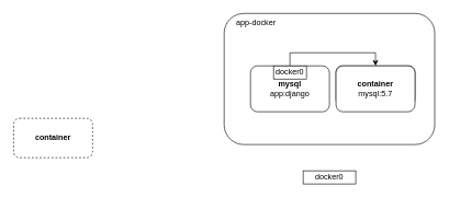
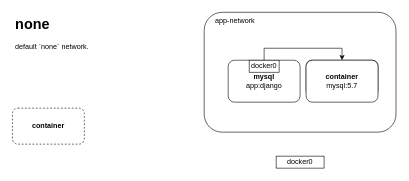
- <mxCell id="2" value="&amp;nbsp; &amp;nbsp; &amp;nbsp;app-docker" style="rounded=1;whiteSpace=wrap;html=1;align=left;verticalAlign=top;" vertex="1" parent="1"><mxGeometry x="340" y="20" width="320" height="200" as="geometry" /></mxCell>
+ <mxCell id="2" value="&amp;nbsp; &amp;nbsp; &amp;nbsp;app-network" style="rounded=1;whiteSpace=wrap;html=1;align=left;verticalAlign=top;" vertex="1" parent="1"><mxGeometry x="340" y="20" width="320" height="200" as="geometry" /></mxCell>
+ <mxCell id="6" value="&lt;h1&gt;none&lt;/h1&gt;&lt;p&gt;default `none` network.&lt;/p&gt;" style="text;html=1;strokeColor=none;fillColor=none;spacing=5;spacingTop=-20;whiteSpace=wrap;overflow=hidden;rounded=0;" vertex="1" parent="1"><mxGeometry x="20" y="20" width="190" height="80" as="geometry" /></mxCell>
